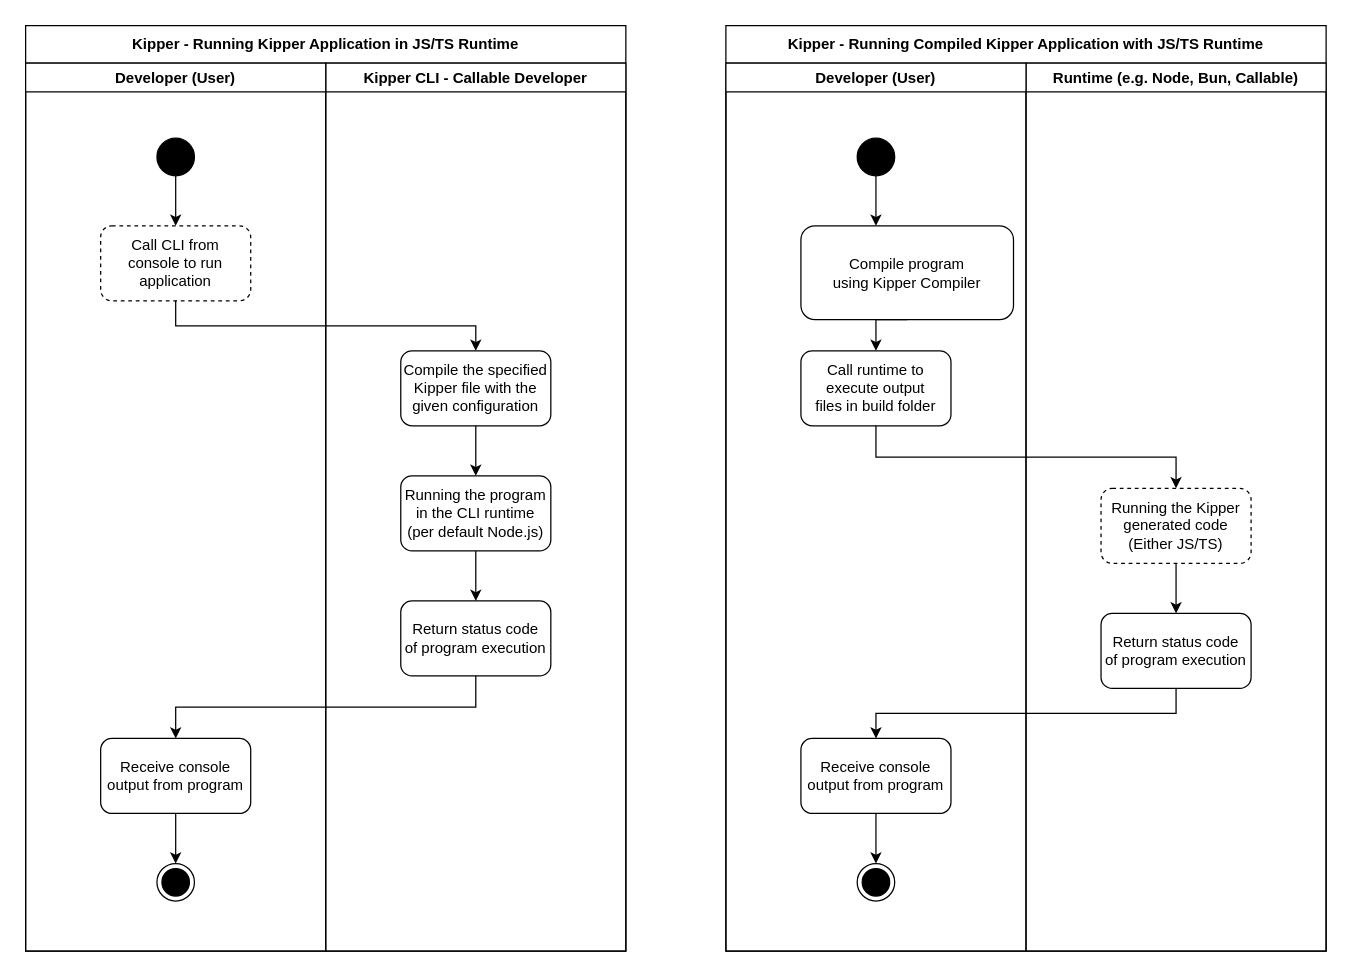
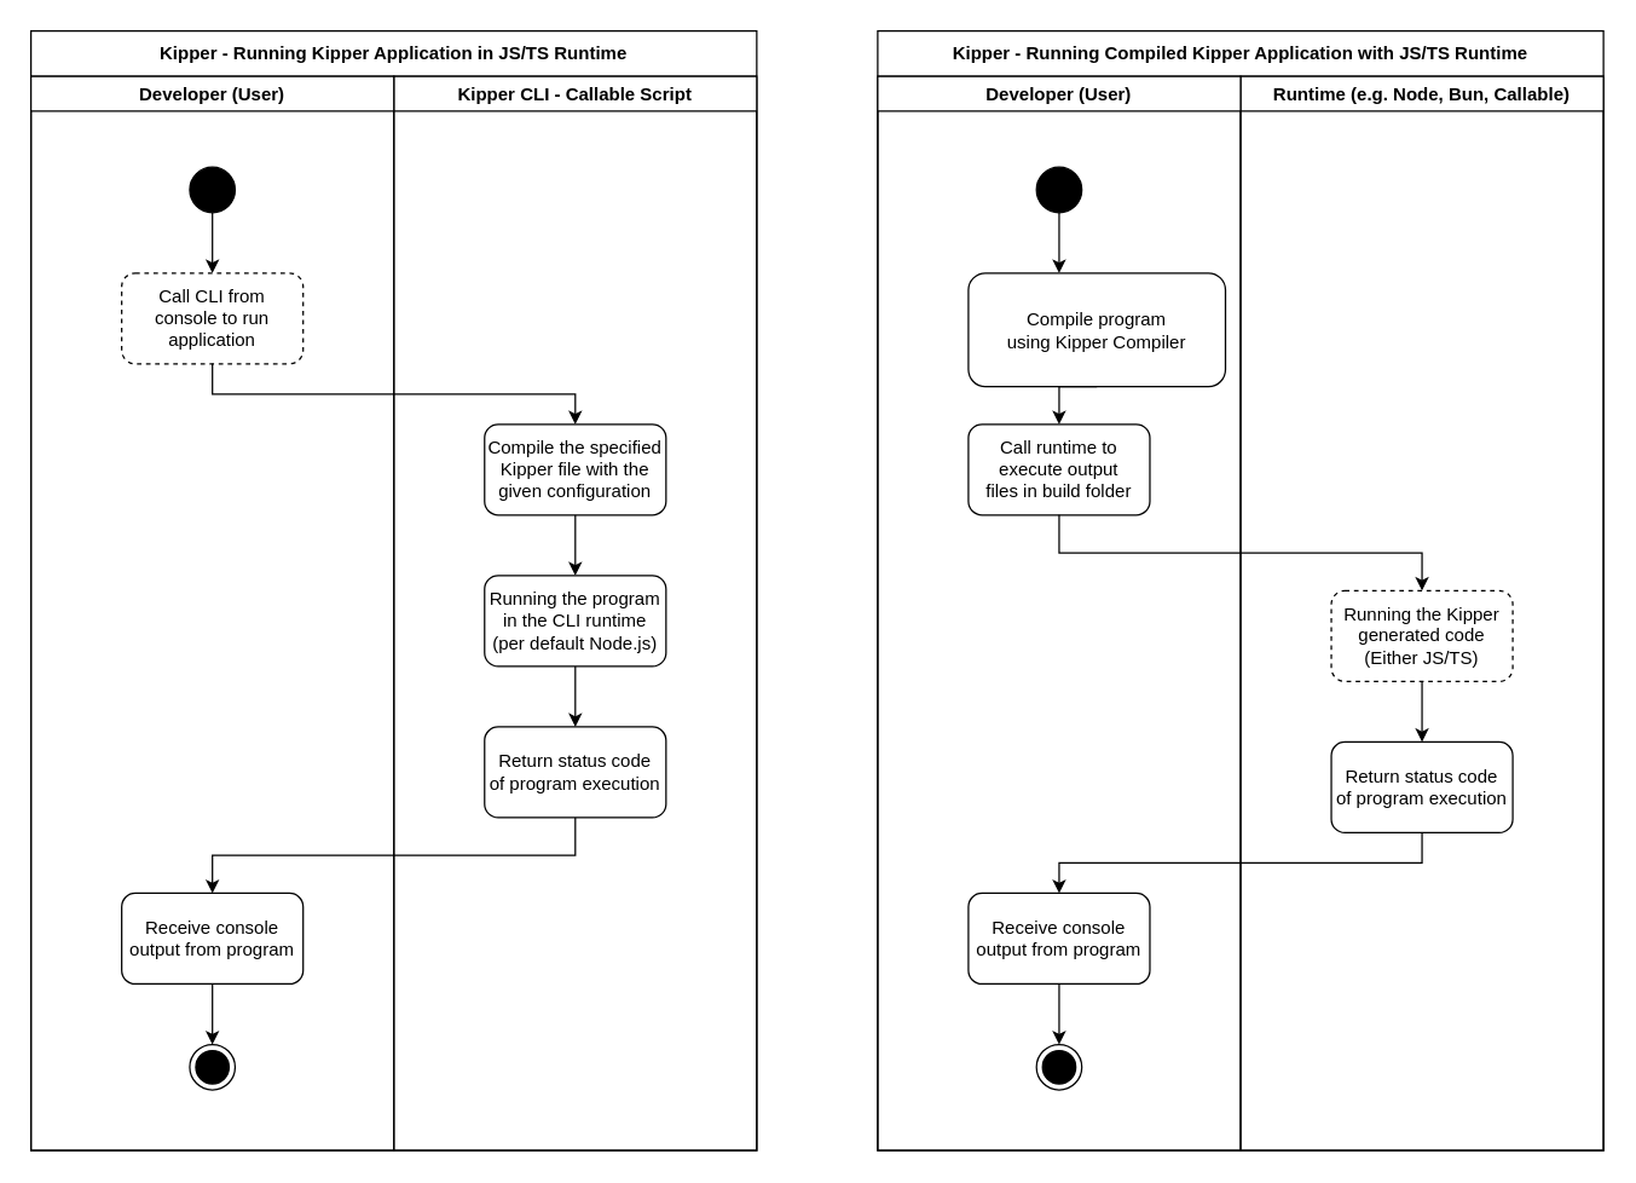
- <mxCell id="17" value="Kipper CLI - Callable Developer" style="swimlane;whiteSpace=wrap;html=1;" vertex="1" parent="16"><mxGeometry x="240" y="30" width="240" height="710" as="geometry" /></mxCell>
+ <mxCell id="17" value="Kipper CLI - Callable Script" style="swimlane;whiteSpace=wrap;html=1;" vertex="1" parent="16"><mxGeometry x="240" y="30" width="240" height="710" as="geometry" /></mxCell>
